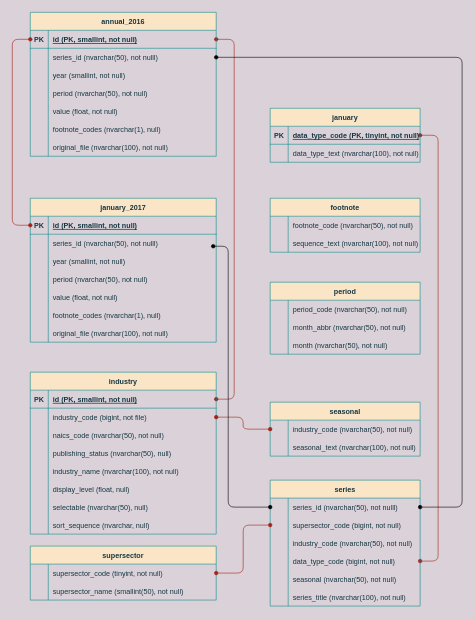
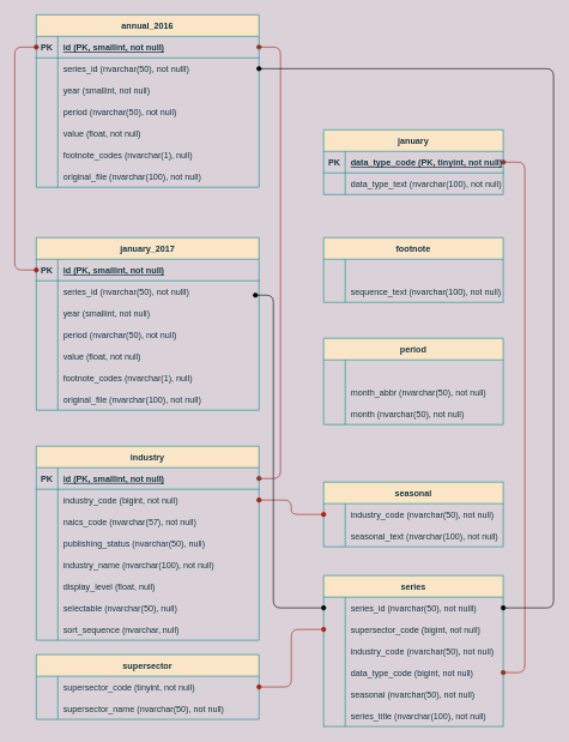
- <mxCell id="14" value="footnote_code (nvarchar(50), not null)" style="shape=partialRectangle;overflow=hidden;connectable=0;fillColor=none;top=0;left=0;bottom=0;right=0;align=left;spacingLeft=6;strokeColor=#0F8B8D;fontColor=#143642;" parent="12" vertex="1"><mxGeometry x="30" width="220" height="30" as="geometry"><mxRectangle width="220" height="30" as="alternateBounds" /></mxGeometry></mxCell>
- <mxCell id="97" value="period_code (nvarchar(50), not null)" style="shape=partialRectangle;overflow=hidden;connectable=0;fillColor=none;top=0;left=0;bottom=0;right=0;align=left;spacingLeft=6;strokeColor=#0F8B8D;fontColor=#143642;" parent="95" vertex="1"><mxGeometry x="30" width="220" height="30" as="geometry"><mxRectangle width="220" height="30" as="alternateBounds" /></mxGeometry></mxCell>
- <mxCell id="53" value="industry_code (bigint, not file)" style="shape=partialRectangle;overflow=hidden;connectable=0;fillColor=none;top=0;left=0;bottom=0;right=0;align=left;spacingLeft=6;strokeColor=#0F8B8D;fontColor=#143642;" parent="51" vertex="1"><mxGeometry x="30" width="280" height="30" as="geometry"><mxRectangle width="280" height="30" as="alternateBounds" /></mxGeometry></mxCell>
+ <mxCell id="53" value="industry_code (bigint, not null)" style="shape=partialRectangle;overflow=hidden;connectable=0;fillColor=none;top=0;left=0;bottom=0;right=0;align=left;spacingLeft=6;strokeColor=#0F8B8D;fontColor=#143642;" parent="51" vertex="1"><mxGeometry x="30" width="280" height="30" as="geometry"><mxRectangle width="280" height="30" as="alternateBounds" /></mxGeometry></mxCell>
- <mxCell id="56" value="naics_code (nvarchar(50), not null)" style="shape=partialRectangle;overflow=hidden;connectable=0;fillColor=none;top=0;left=0;bottom=0;right=0;align=left;spacingLeft=6;strokeColor=#0F8B8D;fontColor=#143642;" parent="54" vertex="1"><mxGeometry x="30" width="280" height="30" as="geometry"><mxRectangle width="280" height="30" as="alternateBounds" /></mxGeometry></mxCell>
+ <mxCell id="56" value="naics_code (nvarchar(57), not null)" style="shape=partialRectangle;overflow=hidden;connectable=0;fillColor=none;top=0;left=0;bottom=0;right=0;align=left;spacingLeft=6;strokeColor=#0F8B8D;fontColor=#143642;" parent="54" vertex="1"><mxGeometry x="30" width="280" height="30" as="geometry"><mxRectangle width="280" height="30" as="alternateBounds" /></mxGeometry></mxCell>
- <mxCell id="129" value="supersector_name (smallint(50), not null)" style="shape=partialRectangle;overflow=hidden;connectable=0;fillColor=none;top=0;left=0;bottom=0;right=0;align=left;spacingLeft=6;strokeColor=#0F8B8D;fontColor=#143642;" parent="127" vertex="1"><mxGeometry x="30" width="280" height="30" as="geometry"><mxRectangle width="280" height="30" as="alternateBounds" /></mxGeometry></mxCell>
+ <mxCell id="129" value="supersector_name (nvarchar(50), not null)" style="shape=partialRectangle;overflow=hidden;connectable=0;fillColor=none;top=0;left=0;bottom=0;right=0;align=left;spacingLeft=6;strokeColor=#0F8B8D;fontColor=#143642;" parent="127" vertex="1"><mxGeometry x="30" width="280" height="30" as="geometry"><mxRectangle width="280" height="30" as="alternateBounds" /></mxGeometry></mxCell>
